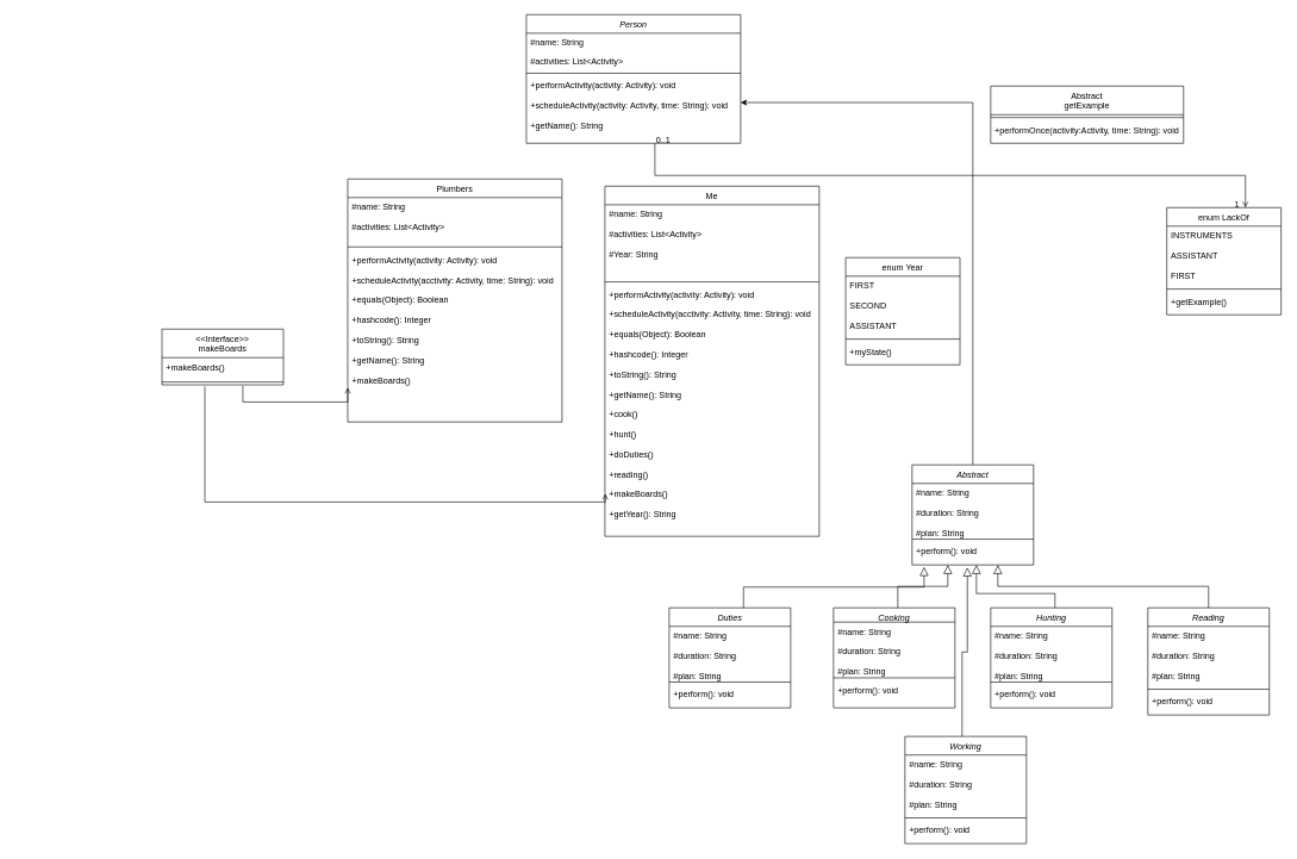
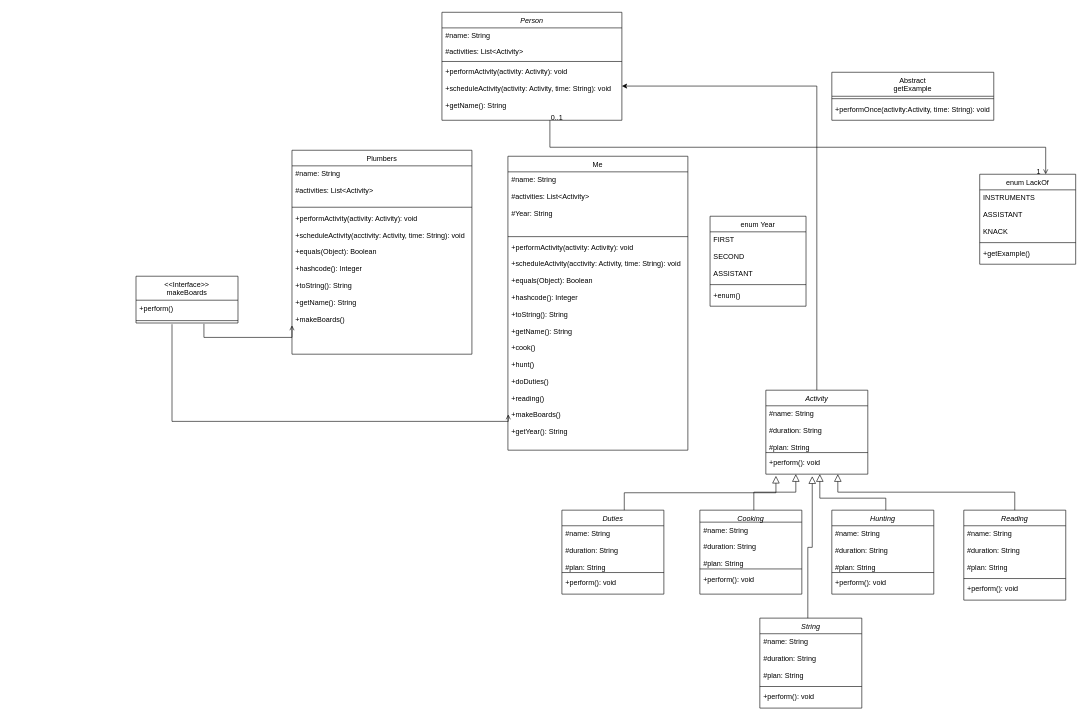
- <mxCell id="16" value="INSTRUMENTS&#10;&#10;ASSISTANT &#10;&#10;FIRST" style="text;align=left;verticalAlign=top;spacingLeft=4;spacingRight=4;overflow=hidden;rotatable=0;points=[[0,0.5],[1,0.5]];portConstraint=eastwest;" parent="15" vertex="1"><mxGeometry y="26" width="160" height="84" as="geometry" /></mxCell>
+ <mxCell id="16" value="INSTRUMENTS&#10;&#10;ASSISTANT &#10;&#10;KNACK" style="text;align=left;verticalAlign=top;spacingLeft=4;spacingRight=4;overflow=hidden;rotatable=0;points=[[0,0.5],[1,0.5]];portConstraint=eastwest;" parent="15" vertex="1"><mxGeometry y="26" width="160" height="84" as="geometry" /></mxCell>
- <mxCell id="55" value="+myState()" style="text;align=left;verticalAlign=top;spacingLeft=4;spacingRight=4;overflow=hidden;rotatable=0;points=[[0,0.5],[1,0.5]];portConstraint=eastwest;" vertex="1" parent="52"><mxGeometry y="118" width="160" height="26" as="geometry" /></mxCell>
+ <mxCell id="55" value="+enum()" style="text;align=left;verticalAlign=top;spacingLeft=4;spacingRight=4;overflow=hidden;rotatable=0;points=[[0,0.5],[1,0.5]];portConstraint=eastwest;" vertex="1" parent="52"><mxGeometry y="118" width="160" height="26" as="geometry" /></mxCell>
- <mxCell id="23" value="+makeBoards()" style="text;align=left;verticalAlign=top;spacingLeft=4;spacingRight=4;overflow=hidden;rotatable=0;points=[[0,0.5],[1,0.5]];portConstraint=eastwest;" vertex="1" parent="22"><mxGeometry y="40" width="170" height="30" as="geometry" /></mxCell>
+ <mxCell id="23" value="+perform()" style="text;align=left;verticalAlign=top;spacingLeft=4;spacingRight=4;overflow=hidden;rotatable=0;points=[[0,0.5],[1,0.5]];portConstraint=eastwest;" vertex="1" parent="22"><mxGeometry y="40" width="170" height="30" as="geometry" /></mxCell>
- <mxCell id="26" value="Abstract" style="swimlane;fontStyle=2;align=center;verticalAlign=top;childLayout=stackLayout;horizontal=1;startSize=26;horizontalStack=0;resizeParent=1;resizeLast=0;collapsible=1;marginBottom=0;rounded=0;shadow=0;strokeWidth=1;" vertex="1" parent="1"><mxGeometry x="1276" y="650" width="170" height="140" as="geometry"><mxRectangle x="220" y="120" width="160" height="26" as="alternateBounds" /></mxGeometry></mxCell>
+ <mxCell id="26" value="Activity" style="swimlane;fontStyle=2;align=center;verticalAlign=top;childLayout=stackLayout;horizontal=1;startSize=26;horizontalStack=0;resizeParent=1;resizeLast=0;collapsible=1;marginBottom=0;rounded=0;shadow=0;strokeWidth=1;" vertex="1" parent="1"><mxGeometry x="1276" y="650" width="170" height="140" as="geometry"><mxRectangle x="220" y="120" width="160" height="26" as="alternateBounds" /></mxGeometry></mxCell>
- <mxCell id="59" value="Working" style="swimlane;fontStyle=2;align=center;verticalAlign=top;childLayout=stackLayout;horizontal=1;startSize=26;horizontalStack=0;resizeParent=1;resizeLast=0;collapsible=1;marginBottom=0;rounded=0;shadow=0;strokeWidth=1;" vertex="1" parent="1"><mxGeometry x="1266" y="1030" width="170" height="150" as="geometry"><mxRectangle x="220" y="120" width="160" height="26" as="alternateBounds" /></mxGeometry></mxCell>
+ <mxCell id="59" value="String" style="swimlane;fontStyle=2;align=center;verticalAlign=top;childLayout=stackLayout;horizontal=1;startSize=26;horizontalStack=0;resizeParent=1;resizeLast=0;collapsible=1;marginBottom=0;rounded=0;shadow=0;strokeWidth=1;" vertex="1" parent="1"><mxGeometry x="1266" y="1030" width="170" height="150" as="geometry"><mxRectangle x="220" y="120" width="160" height="26" as="alternateBounds" /></mxGeometry></mxCell>
